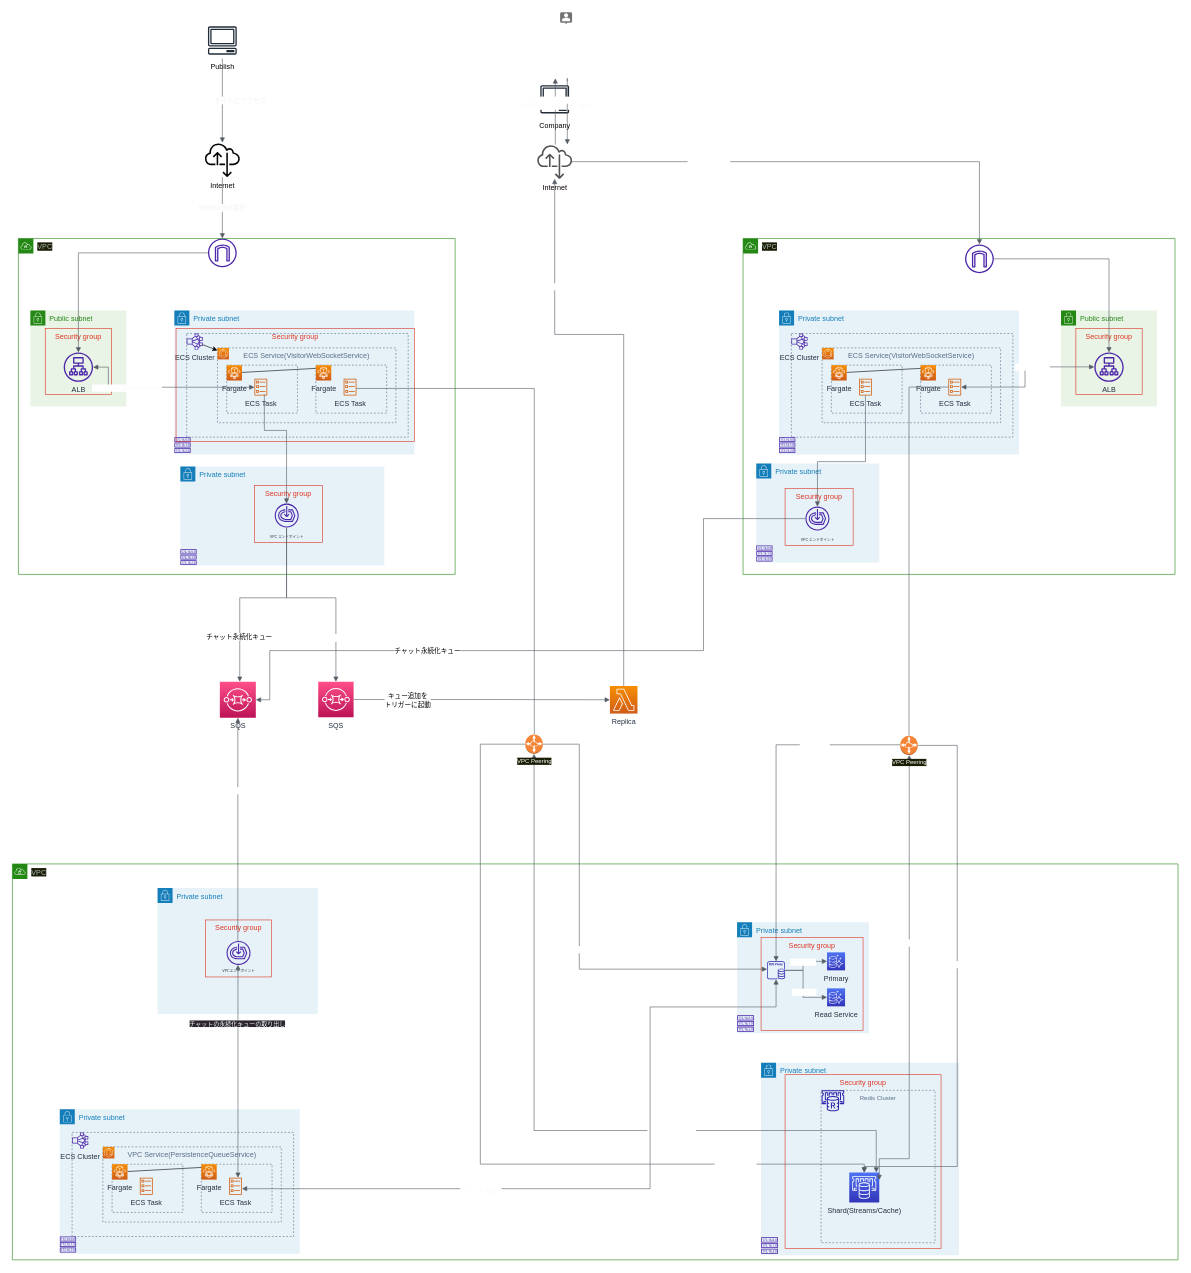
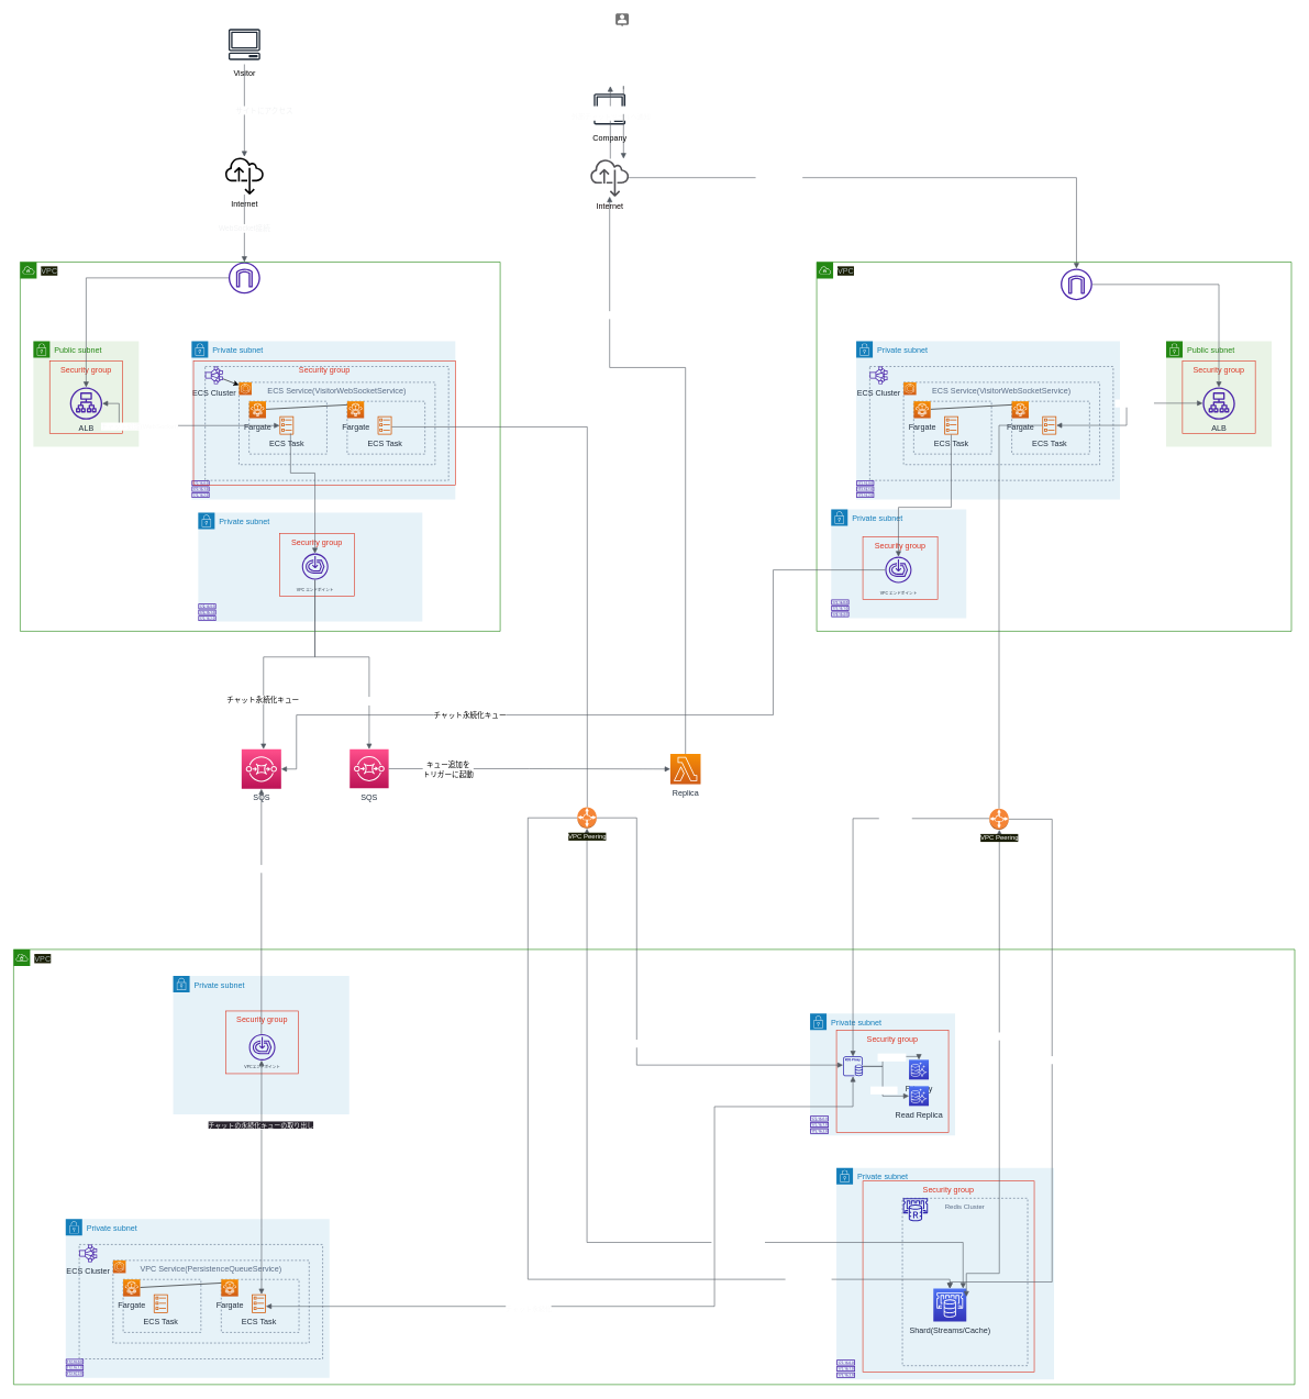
- <mxCell id="2" value="&lt;font color=&quot;#050505&quot;&gt;Publish&lt;/font&gt;" style="sketch=0;outlineConnect=0;fontColor=#232F3E;gradientColor=none;strokeColor=#222d3a;fillColor=#ffffff;dashed=0;verticalLabelPosition=bottom;verticalAlign=top;align=center;html=1;fontSize=12;fontStyle=0;aspect=fixed;shape=mxgraph.aws4.resourceIcon;resIcon=mxgraph.aws4.client;" parent="1" vertex="1"><mxGeometry x="340" y="37" width="60" height="60" as="geometry" /></mxCell>
+ <mxCell id="2" value="&lt;font color=&quot;#050505&quot;&gt;Visitor&lt;/font&gt;" style="sketch=0;outlineConnect=0;fontColor=#232F3E;gradientColor=none;strokeColor=#222d3a;fillColor=#ffffff;dashed=0;verticalLabelPosition=bottom;verticalAlign=top;align=center;html=1;fontSize=12;fontStyle=0;aspect=fixed;shape=mxgraph.aws4.resourceIcon;resIcon=mxgraph.aws4.client;" parent="1" vertex="1"><mxGeometry x="340" y="37" width="60" height="60" as="geometry" /></mxCell>
- <mxCell id="34" value="Primary" style="sketch=0;points=[[0,0,0],[0.25,0,0],[0.5,0,0],[0.75,0,0],[1,0,0],[0,1,0],[0.25,1,0],[0.5,1,0],[0.75,1,0],[1,1,0],[0,0.25,0],[0,0.5,0],[0,0.75,0],[1,0.25,0],[1,0.5,0],[1,0.75,0]];outlineConnect=0;fontColor=#232F3E;gradientColor=#4D72F3;gradientDirection=north;fillColor=#3334B9;strokeColor=#ffffff;dashed=0;verticalLabelPosition=bottom;verticalAlign=top;align=center;html=1;fontSize=12;fontStyle=0;aspect=fixed;shape=mxgraph.aws4.resourceIcon;resIcon=mxgraph.aws4.aurora;" parent="31" vertex="1"><mxGeometry x="150" y="50" width="30" height="30" as="geometry" /></mxCell>
+ <mxCell id="34" value="Primary" style="sketch=0;points=[[0,0,0],[0.25,0,0],[0.5,0,0],[0.75,0,0],[1,0,0],[0,1,0],[0.25,1,0],[0.5,1,0],[0.75,1,0],[1,1,0],[0,0.25,0],[0,0.5,0],[0,0.75,0],[1,0.25,0],[1,0.5,0],[1,0.75,0]];outlineConnect=0;fontColor=#232F3E;gradientColor=#4D72F3;gradientDirection=north;fillColor=#3334B9;strokeColor=#ffffff;dashed=0;verticalLabelPosition=bottom;verticalAlign=top;align=center;html=1;fontSize=12;fontStyle=0;aspect=fixed;shape=mxgraph.aws4.resourceIcon;resIcon=mxgraph.aws4.aurora;" parent="31" vertex="1"><mxGeometry x="150" y="70" width="30" height="30" as="geometry" /></mxCell>
- <mxCell id="37" value="Read Service" style="sketch=0;points=[[0,0,0],[0.25,0,0],[0.5,0,0],[0.75,0,0],[1,0,0],[0,1,0],[0.25,1,0],[0.5,1,0],[0.75,1,0],[1,1,0],[0,0.25,0],[0,0.5,0],[0,0.75,0],[1,0.25,0],[1,0.5,0],[1,0.75,0]];outlineConnect=0;fontColor=#232F3E;gradientColor=#4D72F3;gradientDirection=north;fillColor=#3334B9;strokeColor=#ffffff;dashed=0;verticalLabelPosition=bottom;verticalAlign=top;align=center;html=1;fontSize=12;fontStyle=0;aspect=fixed;shape=mxgraph.aws4.resourceIcon;resIcon=mxgraph.aws4.aurora;" parent="31" vertex="1"><mxGeometry x="150" y="110" width="30" height="30" as="geometry" /></mxCell>
+ <mxCell id="37" value="Read Replica" style="sketch=0;points=[[0,0,0],[0.25,0,0],[0.5,0,0],[0.75,0,0],[1,0,0],[0,1,0],[0.25,1,0],[0.5,1,0],[0.75,1,0],[1,1,0],[0,0.25,0],[0,0.5,0],[0,0.75,0],[1,0.25,0],[1,0.5,0],[1,0.75,0]];outlineConnect=0;fontColor=#232F3E;gradientColor=#4D72F3;gradientDirection=north;fillColor=#3334B9;strokeColor=#ffffff;dashed=0;verticalLabelPosition=bottom;verticalAlign=top;align=center;html=1;fontSize=12;fontStyle=0;aspect=fixed;shape=mxgraph.aws4.resourceIcon;resIcon=mxgraph.aws4.aurora;" parent="31" vertex="1"><mxGeometry x="150" y="110" width="30" height="30" as="geometry" /></mxCell>
